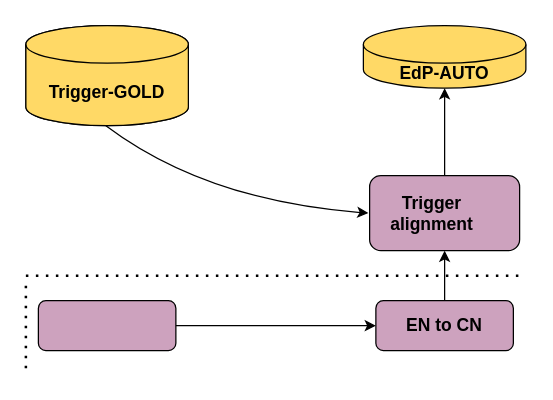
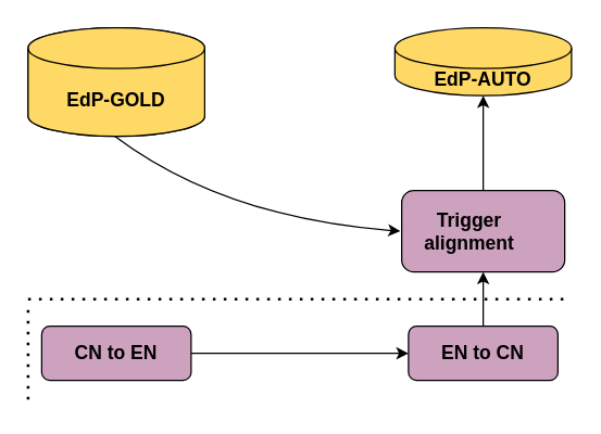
- <mxCell id="3" value="&lt;span style=&quot;font-size: 14px&quot;&gt;&lt;b&gt;Trigger-GOLD&lt;/b&gt;&lt;/span&gt;" style="shape=cylinder3;whiteSpace=wrap;html=1;boundedLbl=1;backgroundOutline=1;size=15;fillColor=#FFD966;" vertex="1" parent="1"><mxGeometry x="20" y="20" width="130" height="80" as="geometry" /></mxCell>
+ <mxCell id="3" value="&lt;span style=&quot;font-size: 14px&quot;&gt;&lt;b&gt;EdP-GOLD&lt;/b&gt;&lt;/span&gt;" style="shape=cylinder3;whiteSpace=wrap;html=1;boundedLbl=1;backgroundOutline=1;size=15;fillColor=#FFD966;" vertex="1" parent="1"><mxGeometry x="20" y="20" width="130" height="80" as="geometry" /></mxCell>
+ <mxCell id="6" value="&lt;b&gt;&lt;font style=&quot;font-size: 14px&quot;&gt;CN to EN&lt;/font&gt;&lt;/b&gt;" style="text;html=1;strokeColor=none;fillColor=none;align=center;verticalAlign=middle;whiteSpace=wrap;rounded=0;" vertex="1" parent="1"><mxGeometry x="40" y="240" width="90" height="40" as="geometry" /></mxCell>
